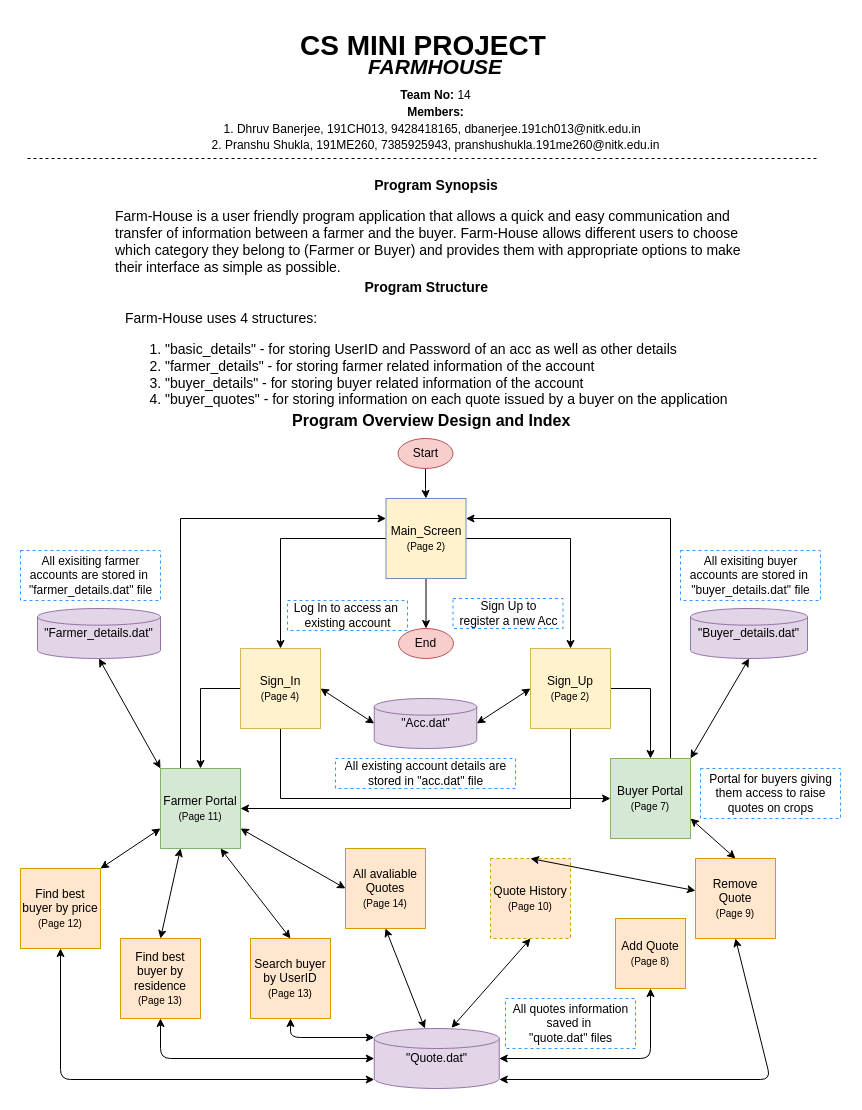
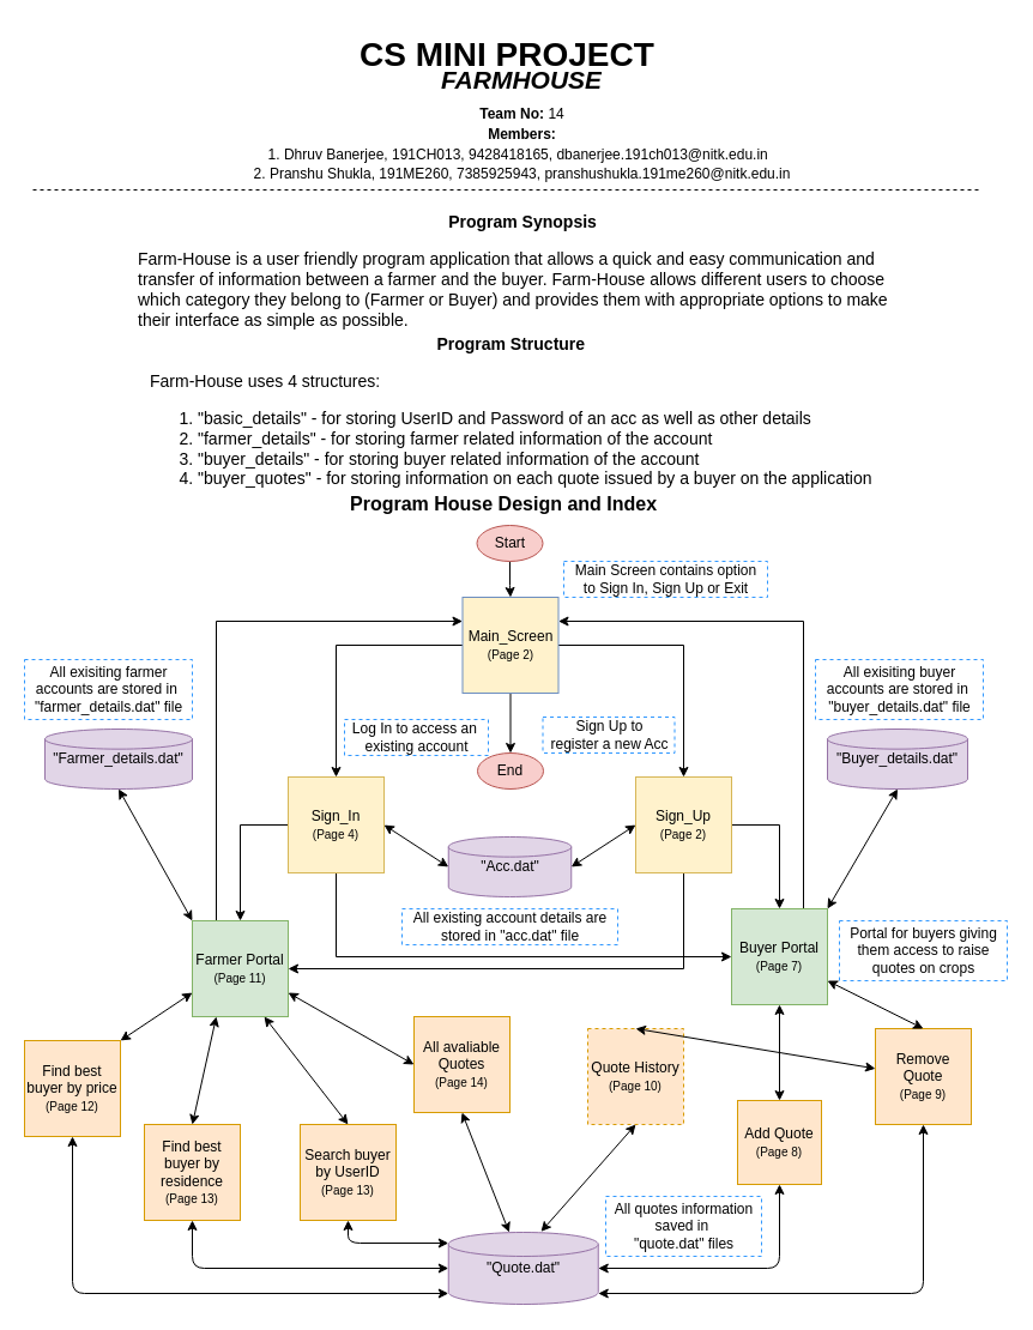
- <mxCell id="60" value="&lt;h1&gt;&lt;font style=&quot;font-size: 16px&quot;&gt;Program Overview Design and Index&lt;/font&gt;&lt;br style=&quot;font-size: 18px&quot;&gt;&lt;/h1&gt;" style="text;html=1;strokeColor=none;fillColor=none;spacing=5;spacingTop=-20;whiteSpace=wrap;overflow=hidden;rounded=0;fontSize=18;" parent="1" vertex="1"><mxGeometry x="287" y="378" width="360" height="120" as="geometry" /></mxCell>
+ <mxCell id="60" value="&lt;h1&gt;&lt;font style=&quot;font-size: 16px&quot;&gt;Program House Design and Index&lt;/font&gt;&lt;br style=&quot;font-size: 18px&quot;&gt;&lt;/h1&gt;" style="text;html=1;strokeColor=none;fillColor=none;spacing=5;spacingTop=-20;whiteSpace=wrap;overflow=hidden;rounded=0;fontSize=18;" parent="1" vertex="1"><mxGeometry x="287" y="378" width="360" height="120" as="geometry" /></mxCell>
+ <mxCell id="51" value="Main Screen contains option &lt;br&gt;to Sign In, Sign Up or Exit" style="text;html=1;align=center;verticalAlign=middle;resizable=0;points=[];autosize=1;dashed=1;strokeColor=#3399FF;" parent="1" vertex="1"><mxGeometry x="470" y="468" width="170" height="30" as="geometry" /></mxCell>
+ <mxCell id="41" value="" style="endArrow=classic;startArrow=classic;html=1;entryX=0.5;entryY=1;entryDx=0;entryDy=0;exitX=0.5;exitY=0;exitDx=0;exitDy=0;" parent="1" source="38" target="37" edge="1"><mxGeometry width="50" height="50" relative="1" as="geometry"><mxPoint x="620" y="918" as="sourcePoint" /><mxPoint x="670" y="868" as="targetPoint" /></mxGeometry></mxCell>
- <mxCell id="39" value="Remove Quote&lt;br&gt;&lt;font style=&quot;font-size: 10px&quot;&gt;(Page 9)&lt;/font&gt;" style="whiteSpace=wrap;html=1;aspect=fixed;strokeWidth=1;fillColor=#ffe6cc;strokeColor=#d79b00;" parent="1" vertex="1"><mxGeometry x="695" y="858" width="80" height="80" as="geometry" /></mxCell>
+ <mxCell id="39" value="Remove Quote&lt;br&gt;&lt;font style=&quot;font-size: 10px&quot;&gt;(Page 9)&lt;/font&gt;" style="whiteSpace=wrap;html=1;aspect=fixed;strokeWidth=1;fillColor=#ffe6cc;strokeColor=#d79b00;" parent="1" vertex="1"><mxGeometry x="730" y="858" width="80" height="80" as="geometry" /></mxCell>
